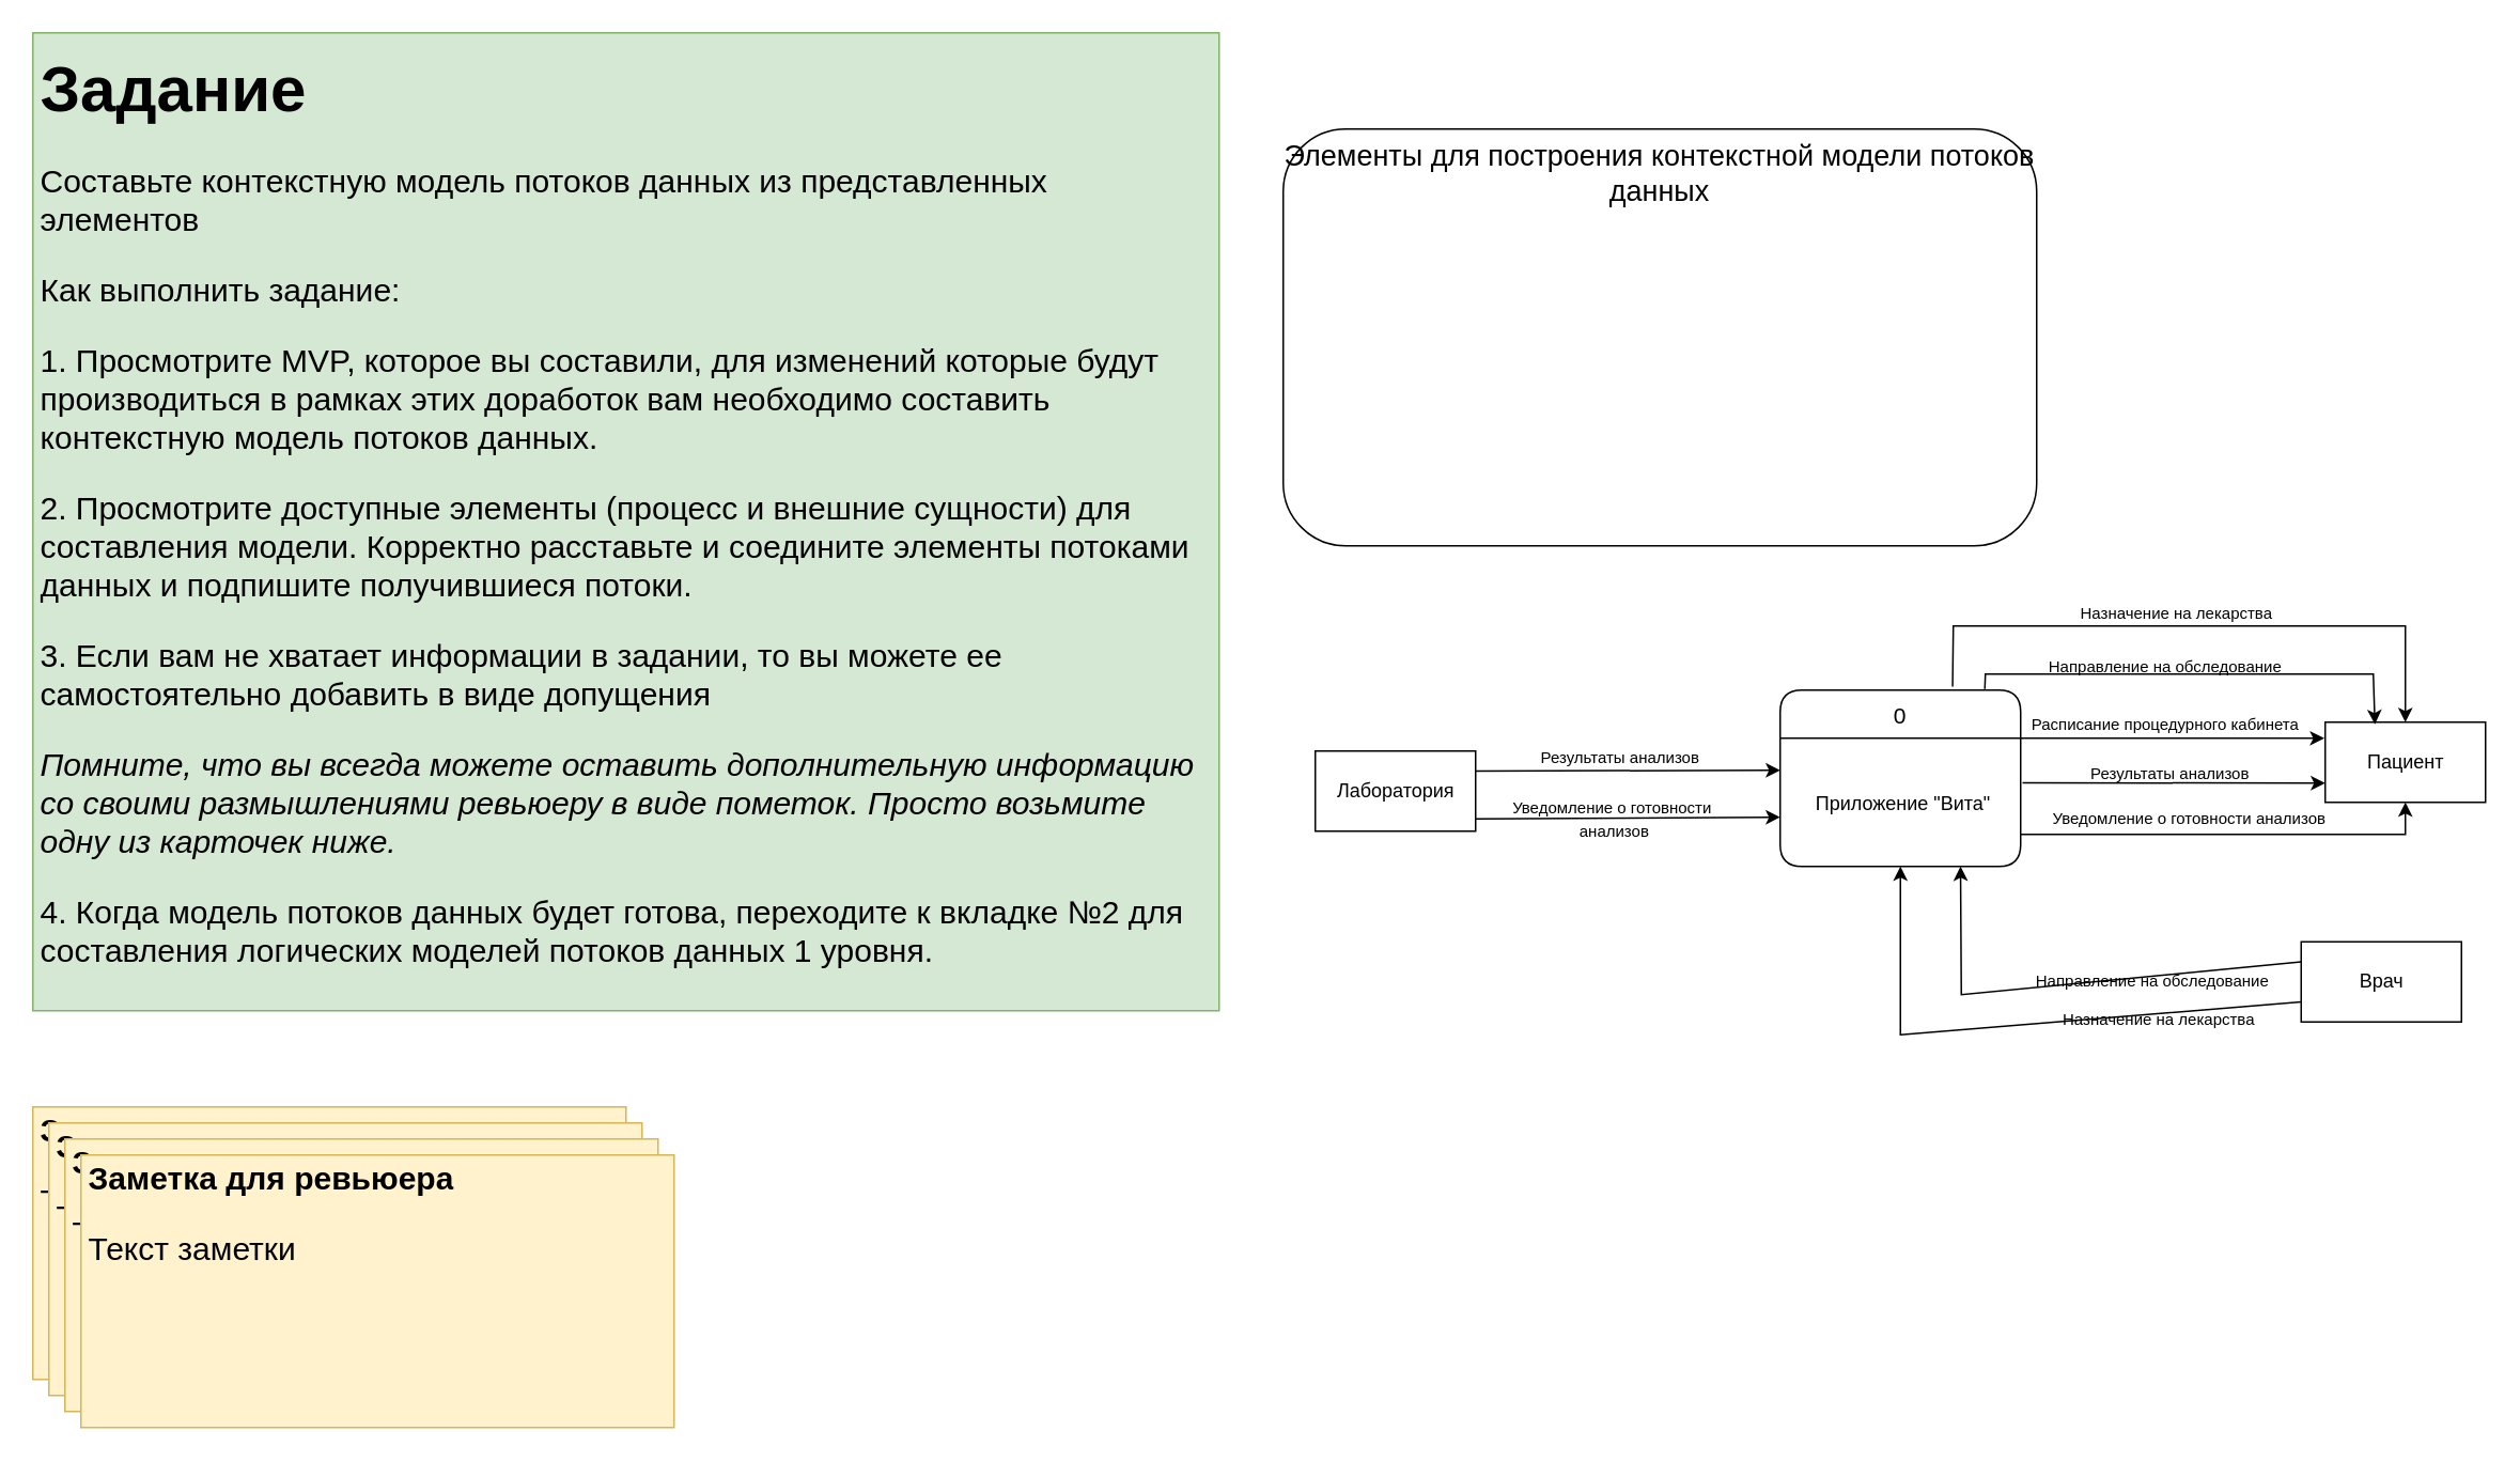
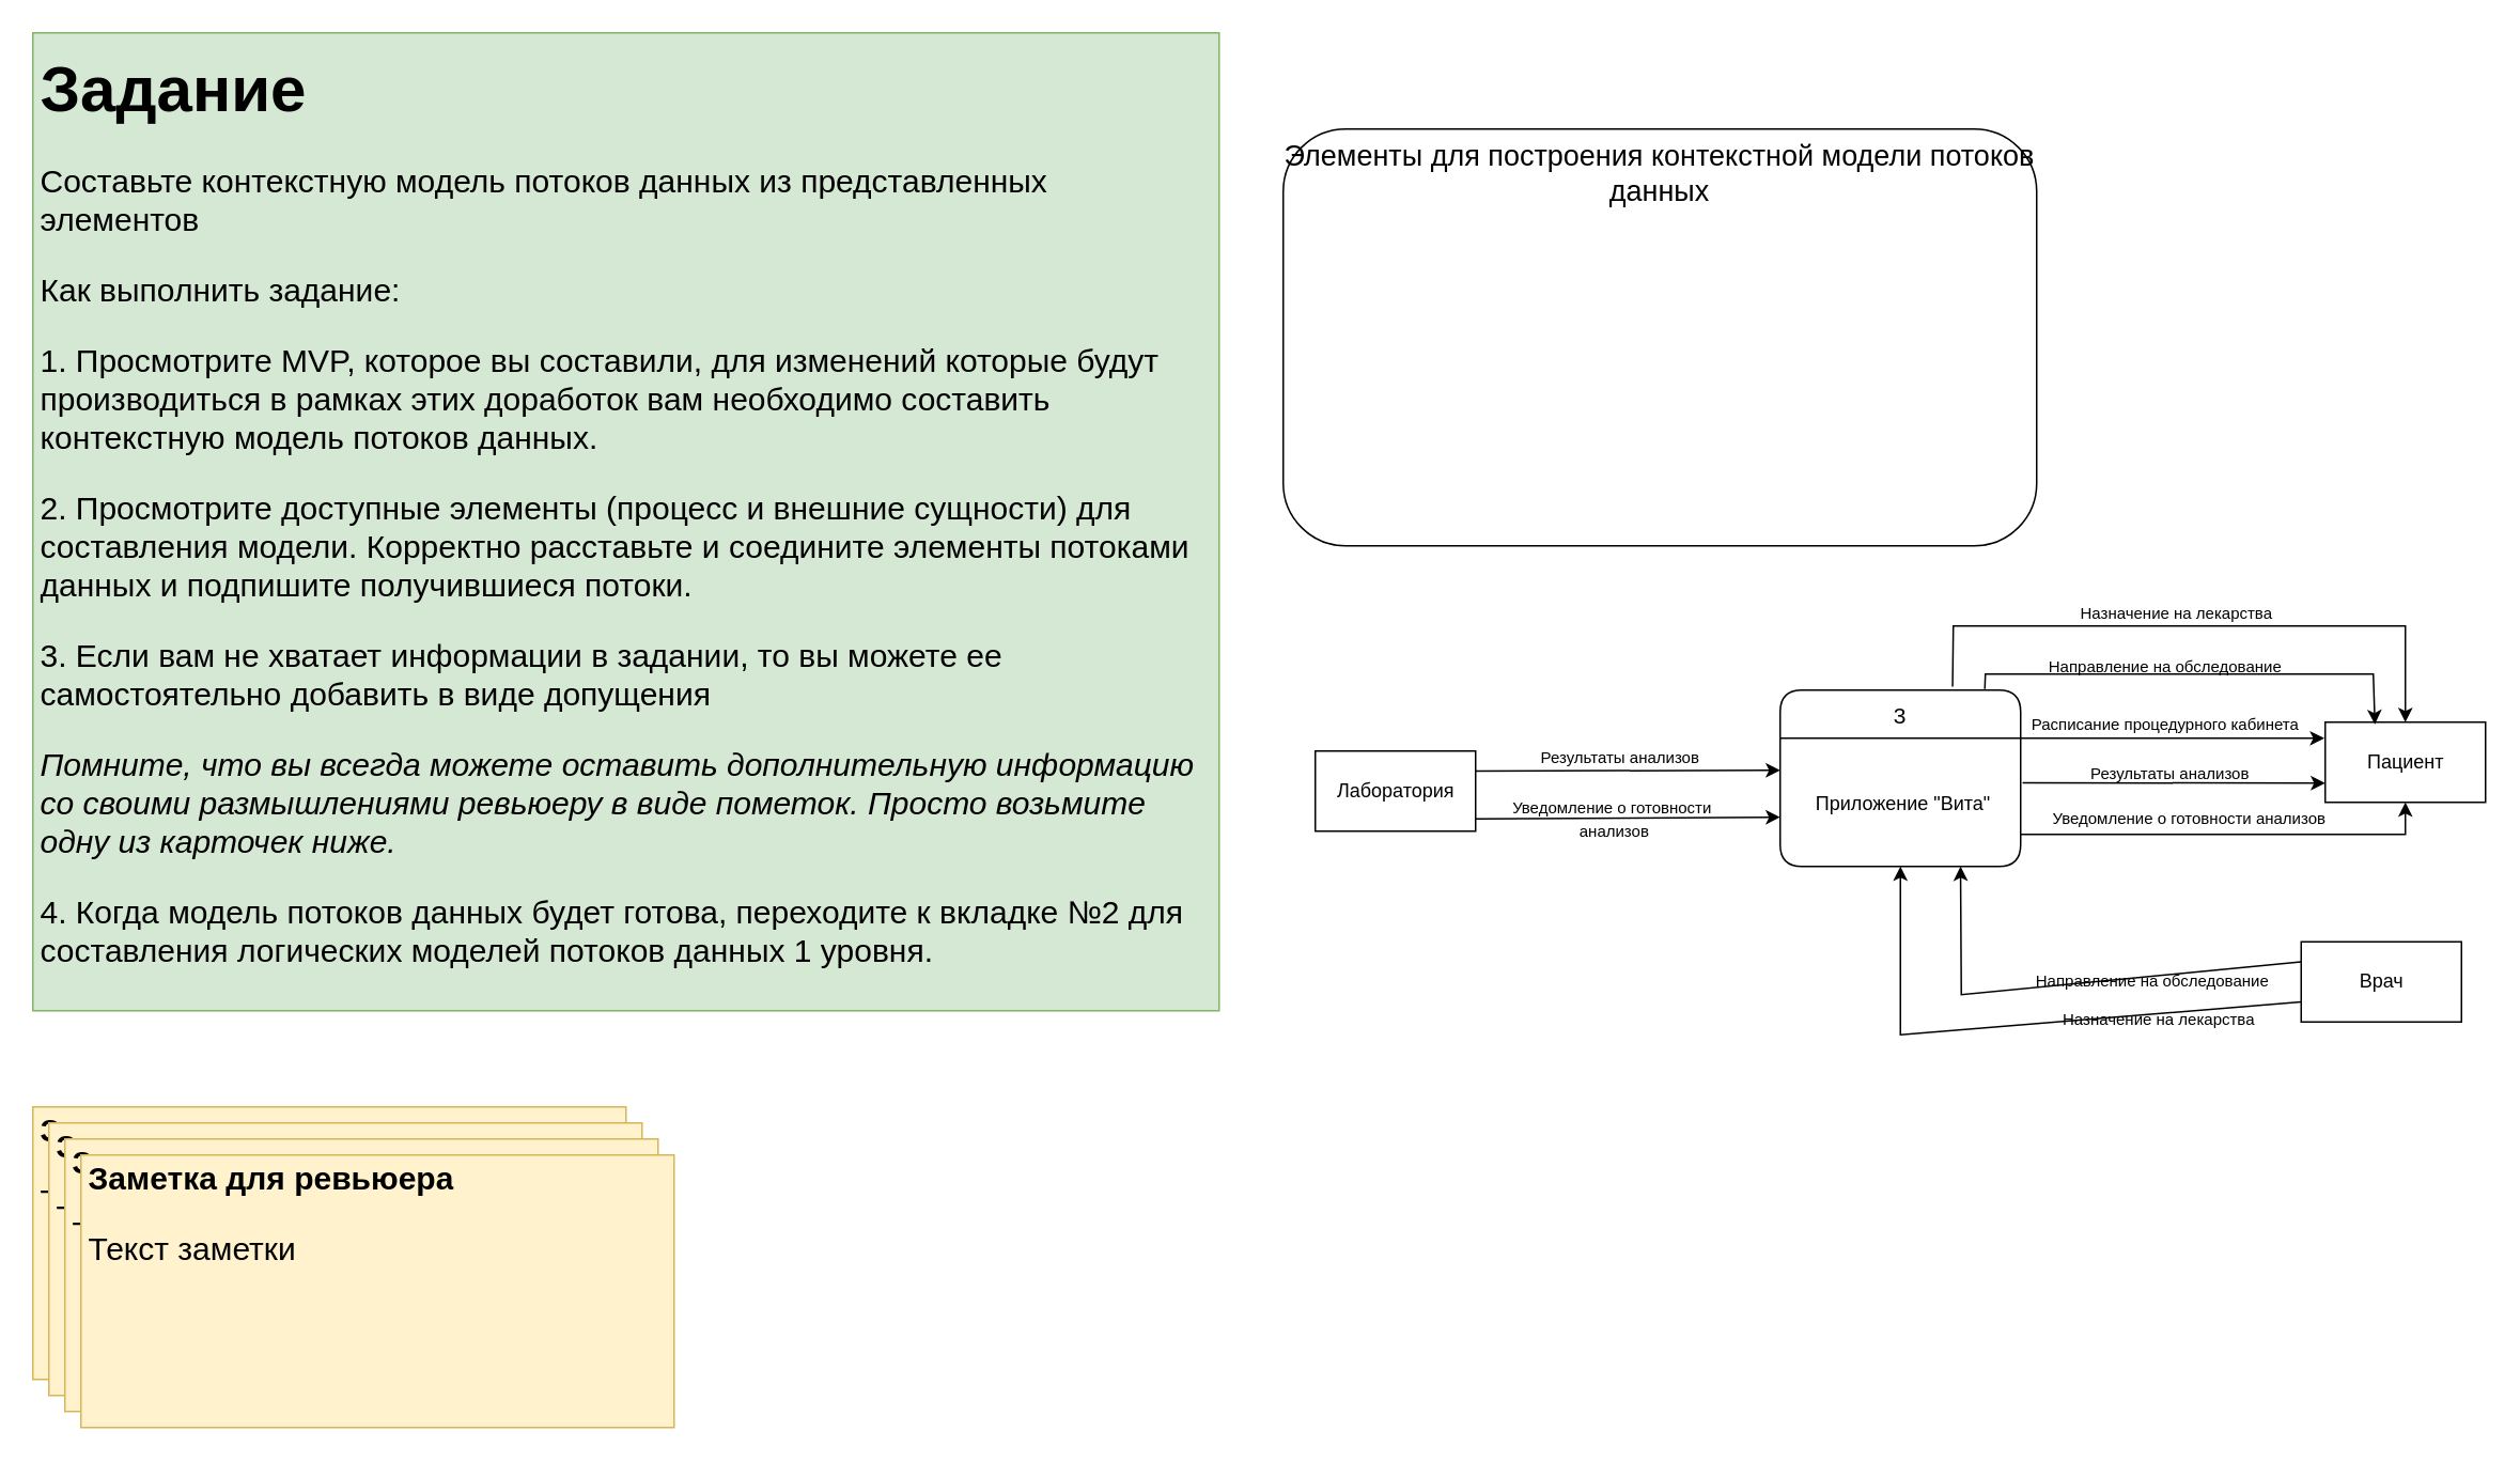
- <mxCell id="11" value="0" style="swimlane;childLayout=stackLayout;horizontal=1;startSize=30;horizontalStack=0;rounded=1;fontSize=14;fontStyle=0;strokeWidth=1;resizeParent=0;resizeLast=1;shadow=0;dashed=0;align=center;fillColor=#FFFFFF;" parent="1" vertex="1"><mxGeometry x="1110" y="430" width="150" height="110" as="geometry" /></mxCell>
+ <mxCell id="11" value="3" style="swimlane;childLayout=stackLayout;horizontal=1;startSize=30;horizontalStack=0;rounded=1;fontSize=14;fontStyle=0;strokeWidth=1;resizeParent=0;resizeLast=1;shadow=0;dashed=0;align=center;fillColor=#FFFFFF;" parent="1" vertex="1"><mxGeometry x="1110" y="430" width="150" height="110" as="geometry" /></mxCell>
